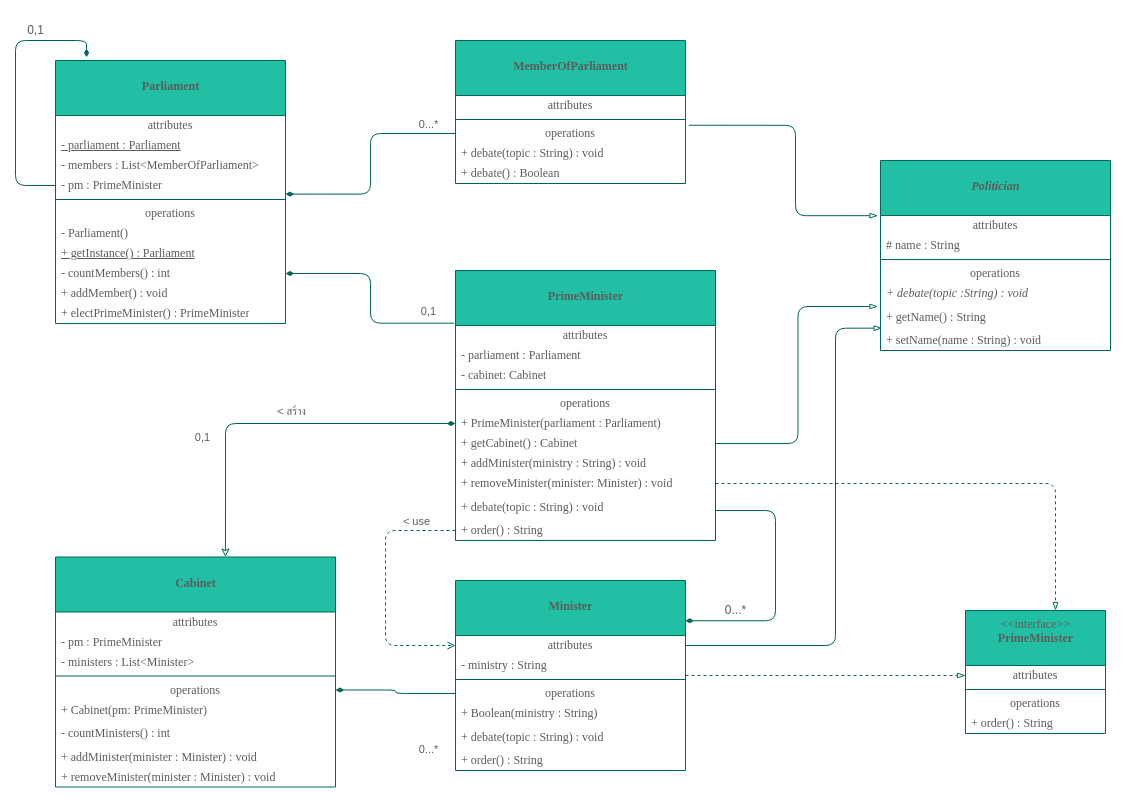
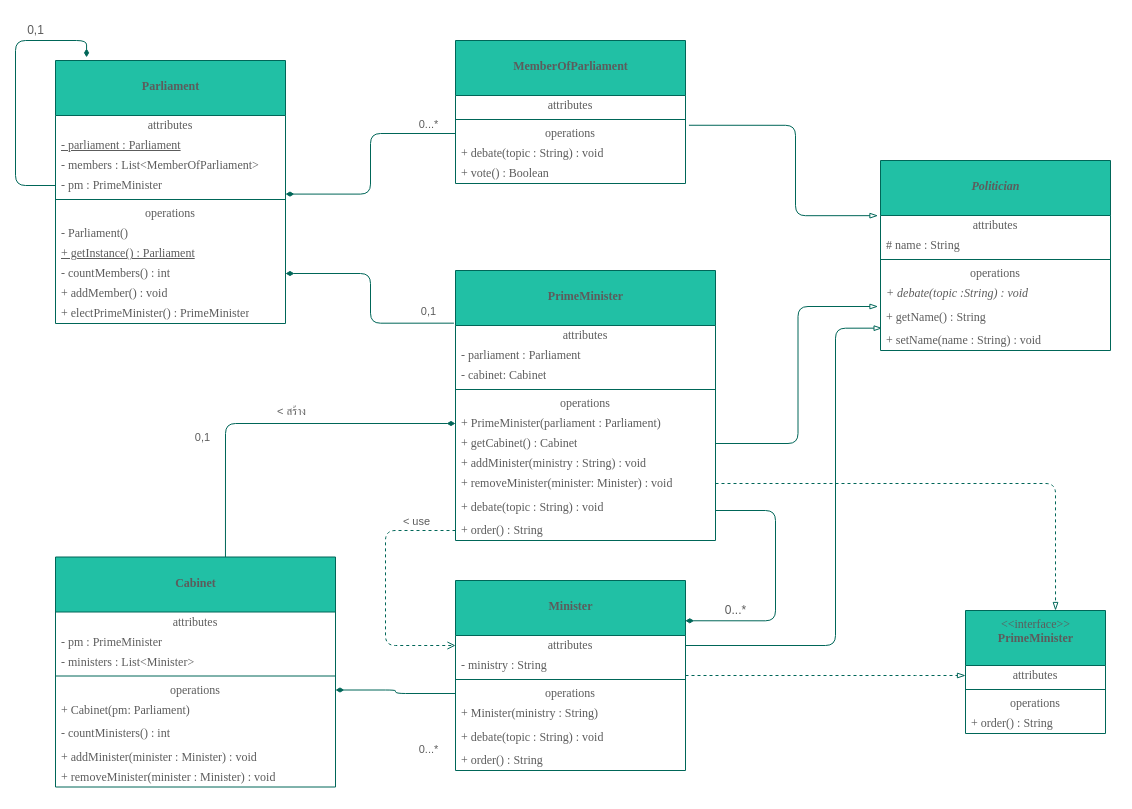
- <mxCell id="20" value="+ debate() : Boolean" style="text;html=1;strokeColor=none;fillColor=none;align=left;verticalAlign=middle;spacingLeft=4;spacingRight=4;overflow=hidden;rotatable=0;points=[[0,0.5],[1,0.5]];portConstraint=eastwest;fontFamily=Comic Sans MS;fontStyle=0;fontColor=#5C5C5C;" vertex="1" parent="15"><mxGeometry y="123" width="230" height="20" as="geometry" /></mxCell>
+ <mxCell id="20" value="+ vote() : Boolean" style="text;html=1;strokeColor=none;fillColor=none;align=left;verticalAlign=middle;spacingLeft=4;spacingRight=4;overflow=hidden;rotatable=0;points=[[0,0.5],[1,0.5]];portConstraint=eastwest;fontFamily=Comic Sans MS;fontStyle=0;fontColor=#5C5C5C;" vertex="1" parent="15"><mxGeometry y="123" width="230" height="20" as="geometry" /></mxCell>
- <mxCell id="76" style="edgeStyle=orthogonalEdgeStyle;curved=0;rounded=1;sketch=0;orthogonalLoop=1;jettySize=auto;html=1;exitX=0;exitY=0.5;exitDx=0;exitDy=0;entryX=0.607;entryY=0;entryDx=0;entryDy=0;entryPerimeter=0;fontColor=#5C5C5C;startArrow=diamondThin;startFill=1;endArrow=classic;endFill=0;strokeColor=#006658;fillColor=#21C0A5;" edge="1" parent="1" source="51" target="61"><mxGeometry relative="1" as="geometry" /></mxCell>
+ <mxCell id="76" style="edgeStyle=orthogonalEdgeStyle;curved=0;rounded=1;sketch=0;orthogonalLoop=1;jettySize=auto;html=1;exitX=0;exitY=0.5;exitDx=0;exitDy=0;entryX=0.607;entryY=0;entryDx=0;entryDy=0;entryPerimeter=0;fontColor=#5C5C5C;startArrow=diamondThin;startFill=1;endArrow=none;endFill=0;strokeColor=#006658;fillColor=#21C0A5;" edge="1" parent="1" source="51" target="61"><mxGeometry relative="1" as="geometry" /></mxCell>
- <mxCell id="67" value="+ Cabinet(pm: PrimeMinister)" style="text;html=1;strokeColor=none;fillColor=none;align=left;verticalAlign=middle;spacingLeft=4;spacingRight=4;overflow=hidden;rotatable=0;points=[[0,0.5],[1,0.5]];portConstraint=eastwest;fontFamily=Comic Sans MS;fontStyle=0;fontColor=#5C5C5C;" vertex="1" parent="61"><mxGeometry y="143" width="280" height="20" as="geometry" /></mxCell>
+ <mxCell id="67" value="+ Cabinet(pm: Parliament)" style="text;html=1;strokeColor=none;fillColor=none;align=left;verticalAlign=middle;spacingLeft=4;spacingRight=4;overflow=hidden;rotatable=0;points=[[0,0.5],[1,0.5]];portConstraint=eastwest;fontFamily=Comic Sans MS;fontStyle=0;fontColor=#5C5C5C;" vertex="1" parent="61"><mxGeometry y="143" width="280" height="20" as="geometry" /></mxCell>
- <mxCell id="27" value="+ Boolean(ministry : String)" style="text;html=1;strokeColor=none;fillColor=none;align=left;verticalAlign=middle;spacingLeft=4;spacingRight=4;overflow=hidden;rotatable=0;points=[[0,0.5],[1,0.5]];portConstraint=eastwest;fontFamily=Comic Sans MS;fontStyle=0;fontColor=#5C5C5C;" vertex="1" parent="22"><mxGeometry y="123" width="230" height="20" as="geometry" /></mxCell>
+ <mxCell id="27" value="+ Minister(ministry : String)" style="text;html=1;strokeColor=none;fillColor=none;align=left;verticalAlign=middle;spacingLeft=4;spacingRight=4;overflow=hidden;rotatable=0;points=[[0,0.5],[1,0.5]];portConstraint=eastwest;fontFamily=Comic Sans MS;fontStyle=0;fontColor=#5C5C5C;" vertex="1" parent="22"><mxGeometry y="123" width="230" height="20" as="geometry" /></mxCell>
